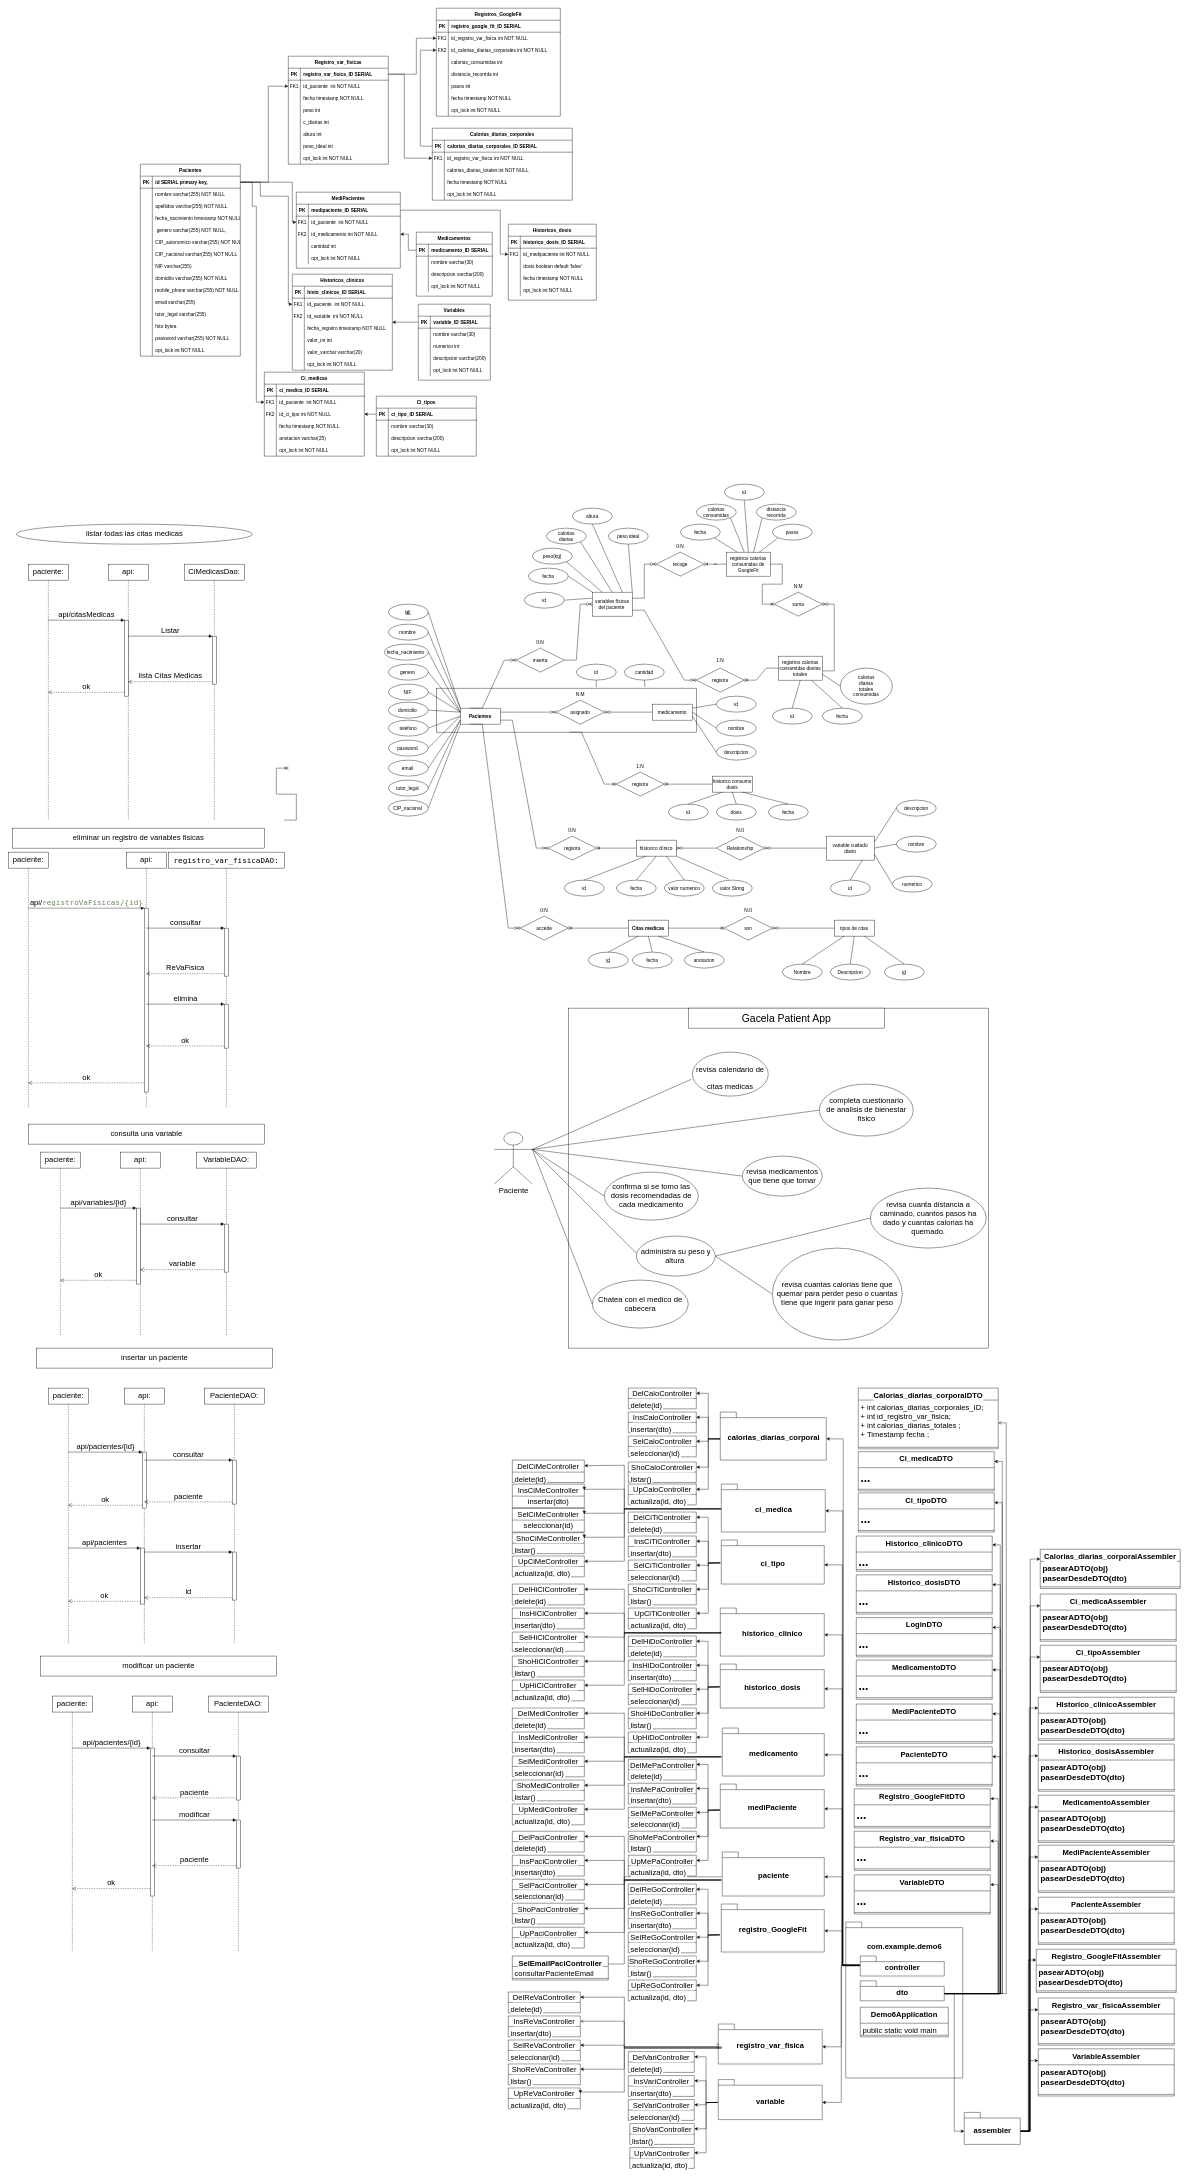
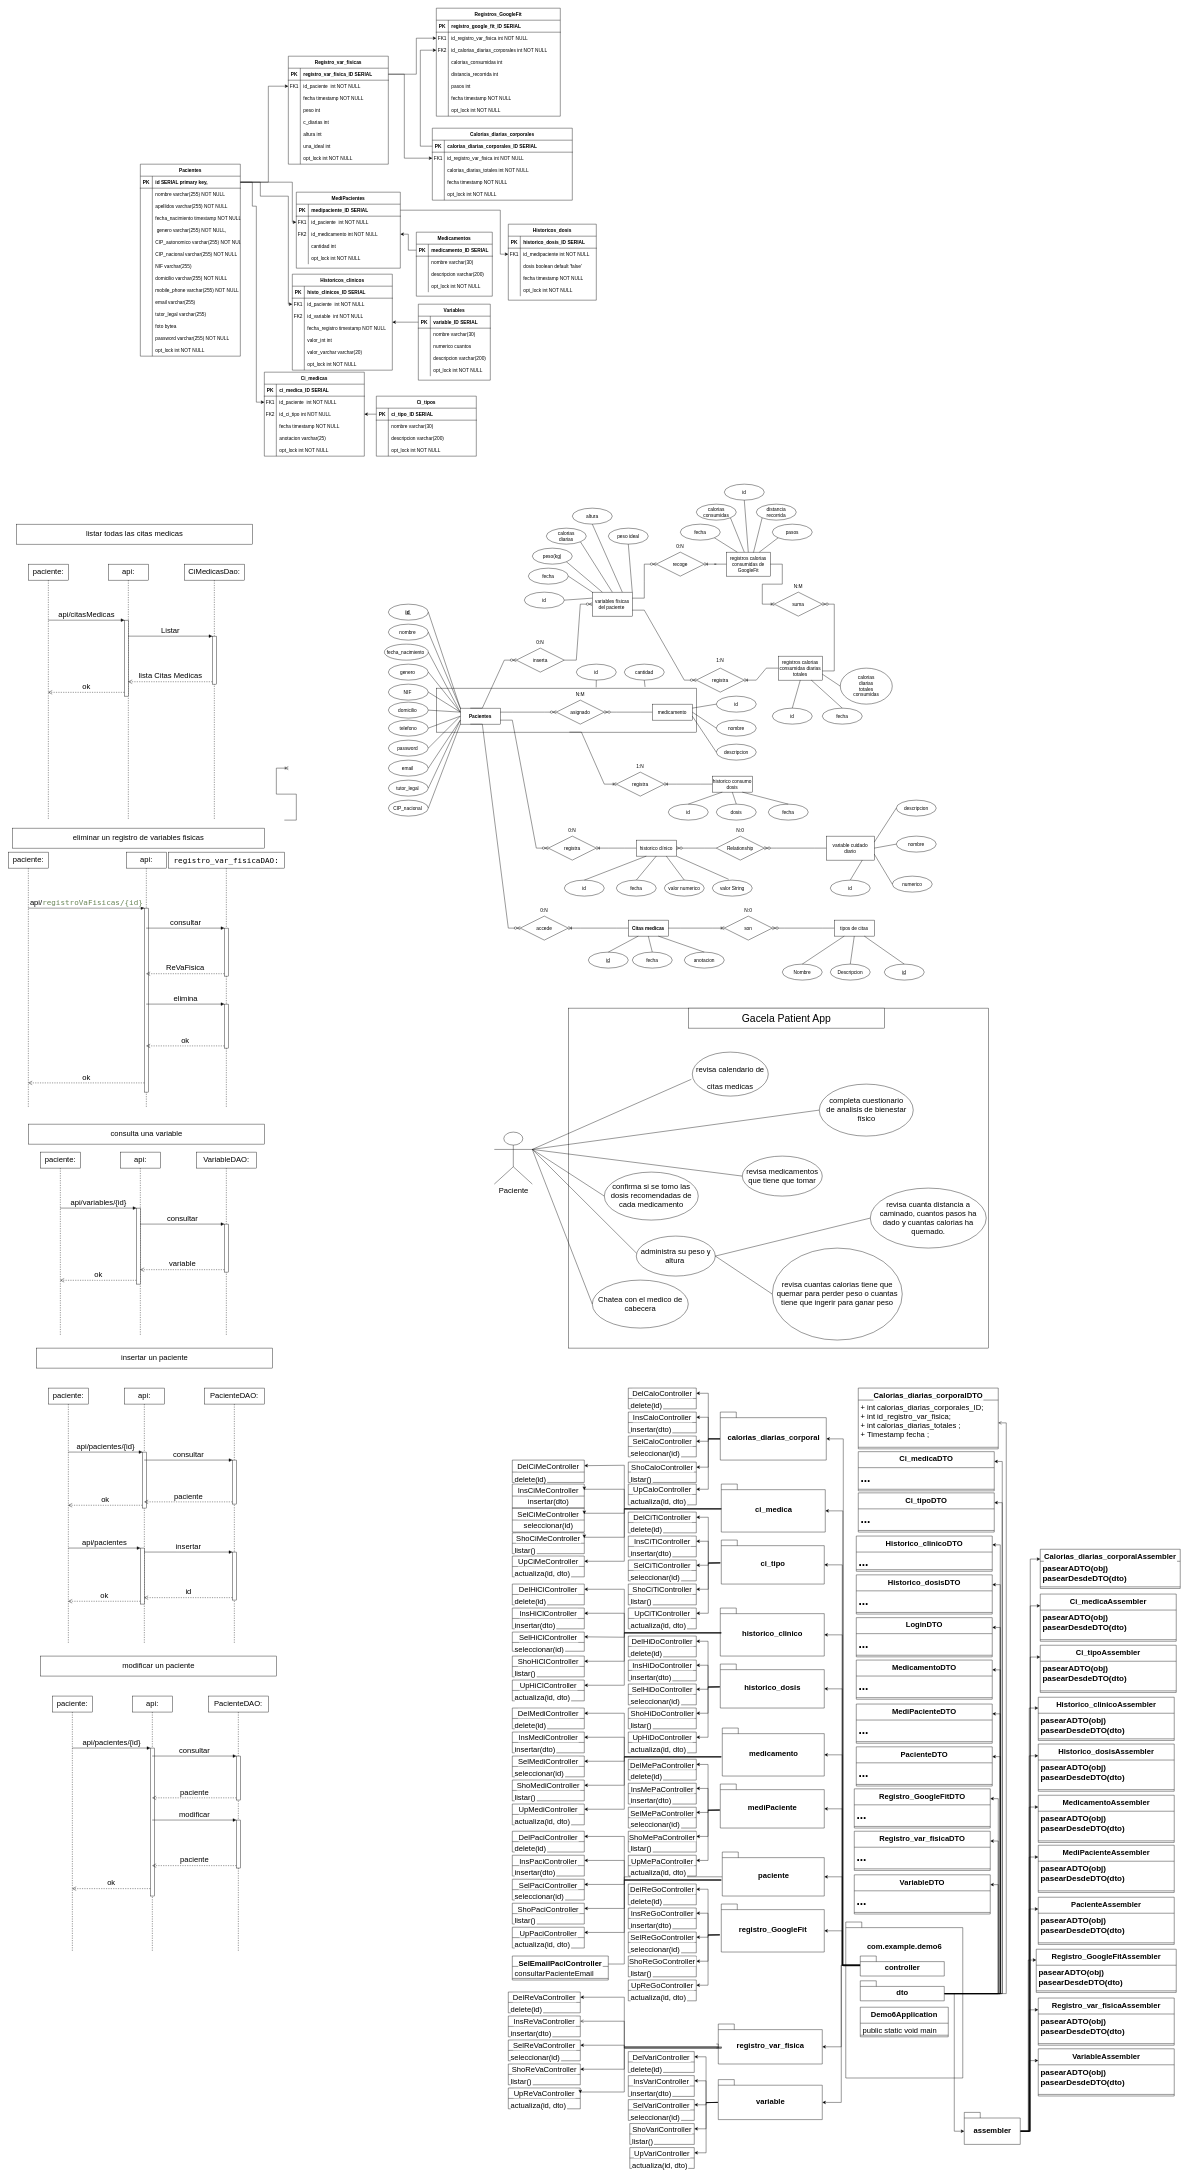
- <mxCell id="125" value="peso_ideal int" style="shape=partialRectangle;overflow=hidden;connectable=0;fillColor=none;top=0;left=0;bottom=0;right=0;align=left;spacingLeft=6;" parent="123" vertex="1"><mxGeometry x="30" width="220" height="30" as="geometry"><mxRectangle width="220" height="30" as="alternateBounds" /></mxGeometry></mxCell>
+ <mxCell id="125" value="una_ideal int" style="shape=partialRectangle;overflow=hidden;connectable=0;fillColor=none;top=0;left=0;bottom=0;right=0;align=left;spacingLeft=6;" parent="123" vertex="1"><mxGeometry x="30" width="220" height="30" as="geometry"><mxRectangle width="220" height="30" as="alternateBounds" /></mxGeometry></mxCell>
- <mxCell id="218" value="numerico int" style="shape=partialRectangle;connectable=0;fillColor=none;top=0;left=0;bottom=0;right=0;align=left;spacingLeft=6;overflow=hidden;" parent="216" vertex="1"><mxGeometry x="30" width="150" height="30" as="geometry"><mxRectangle width="150" height="30" as="alternateBounds" /></mxGeometry></mxCell>
+ <mxCell id="218" value="numerico cuantos" style="shape=partialRectangle;connectable=0;fillColor=none;top=0;left=0;bottom=0;right=0;align=left;spacingLeft=6;overflow=hidden;" parent="216" vertex="1"><mxGeometry x="30" width="150" height="30" as="geometry"><mxRectangle width="150" height="30" as="alternateBounds" /></mxGeometry></mxCell>
- <mxCell id="425" value="listar todas las citas medicas" style="ellipse;html=1;labelBackgroundColor=#FFFFFF;fontSize=19;fontColor=#000000;" vertex="1" parent="1"><mxGeometry x="40" y="1310" width="590" height="50" as="geometry" /></mxCell>
+ <mxCell id="425" value="listar todas las citas medicas" style="html=1;labelBackgroundColor=#FFFFFF;fontSize=19;fontColor=#000000;" vertex="1" parent="1"><mxGeometry x="40" y="1310" width="590" height="50" as="geometry" /></mxCell>
